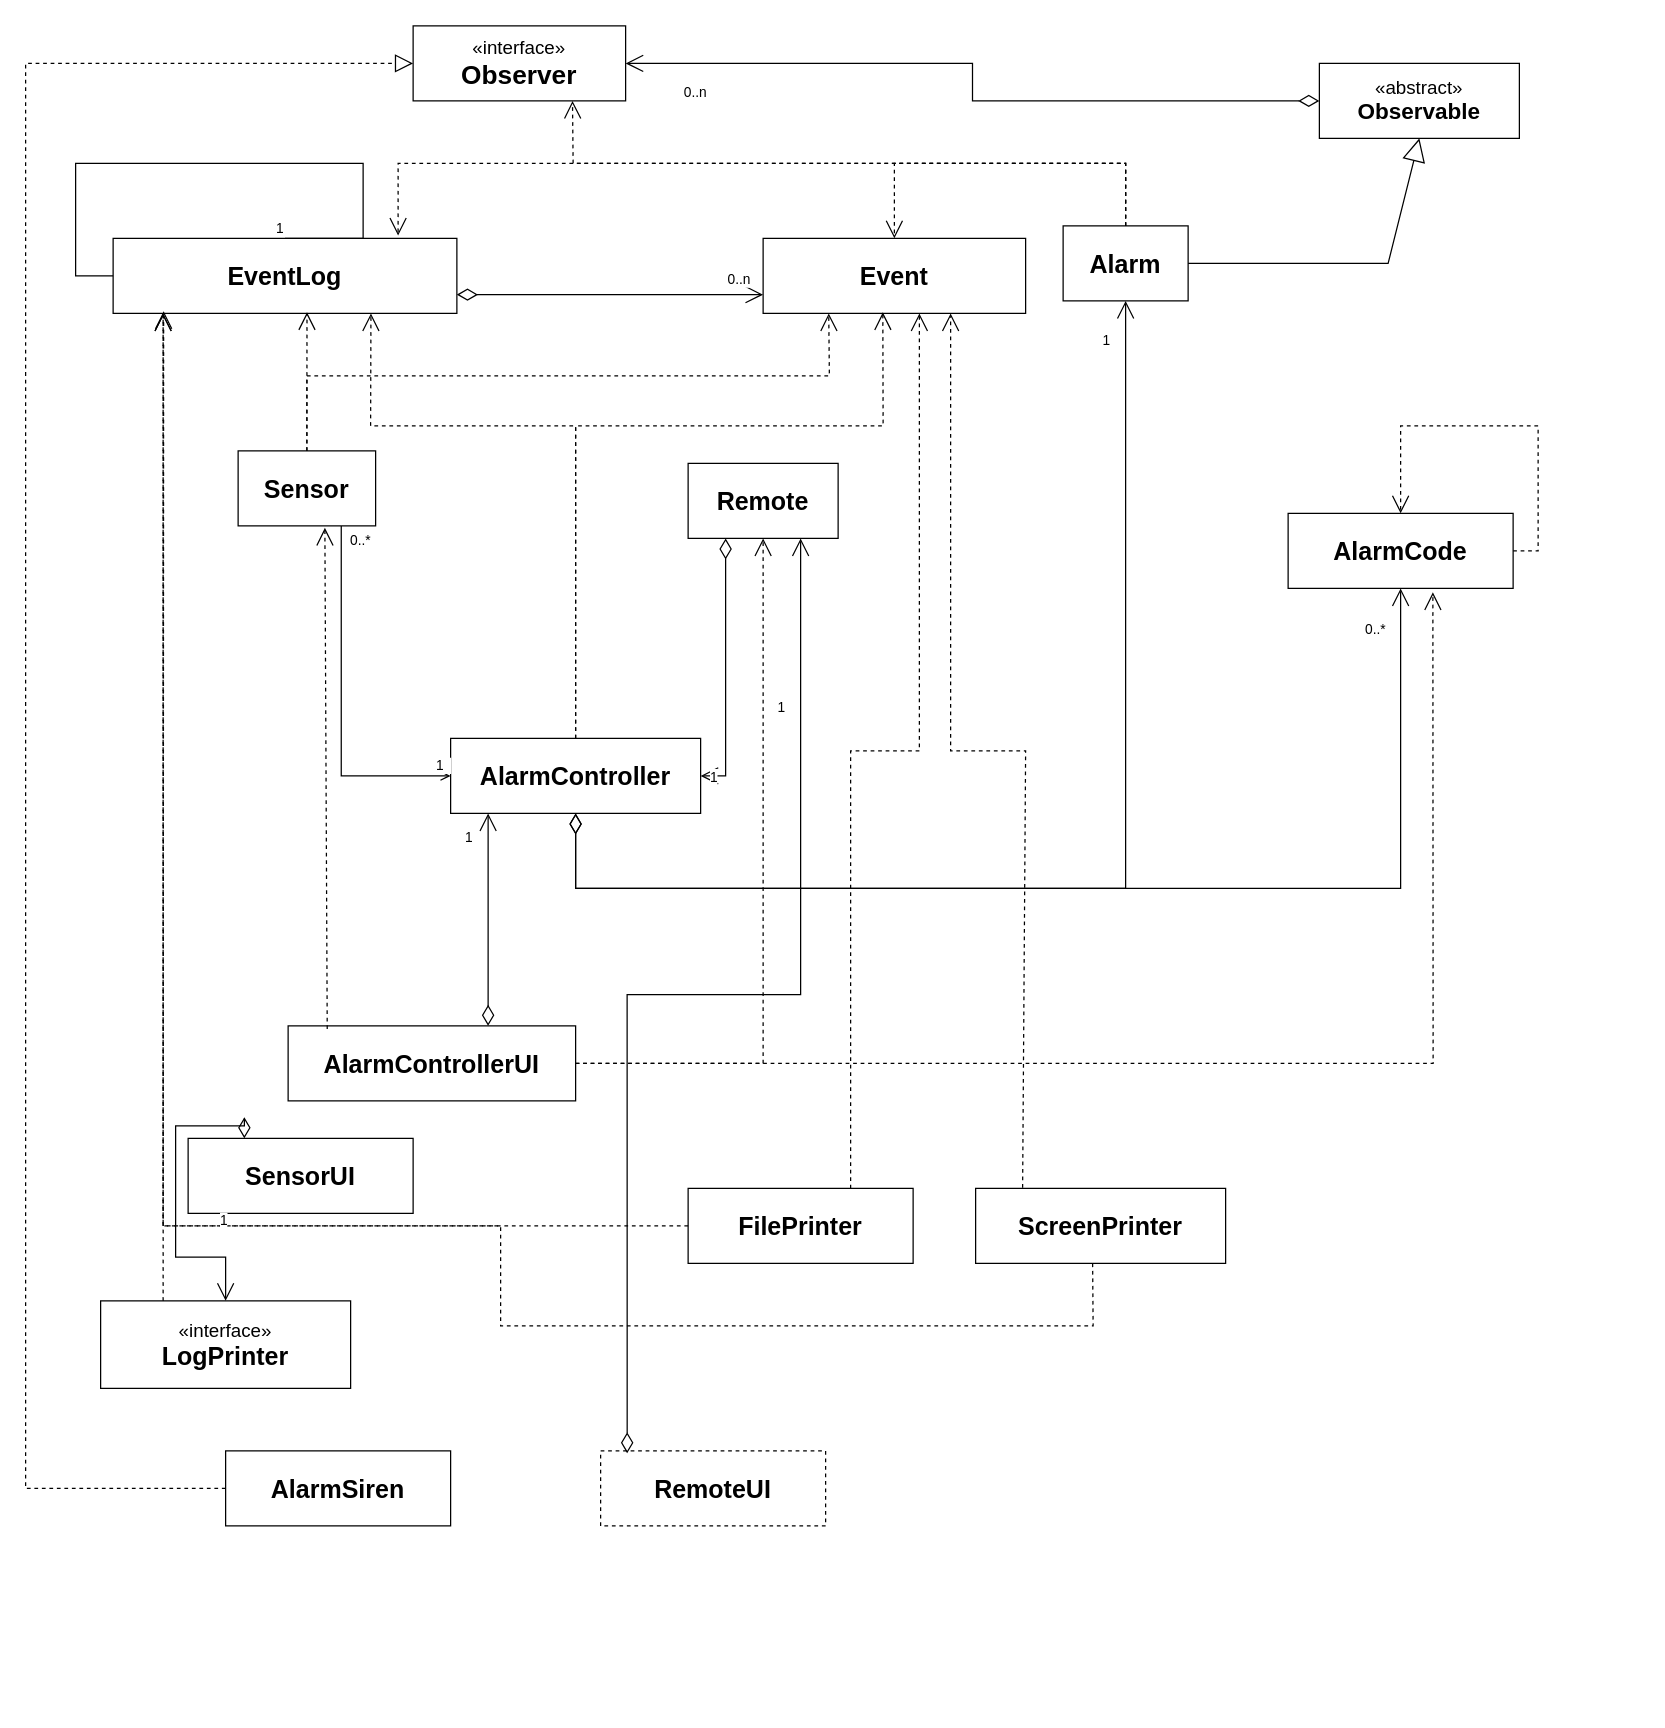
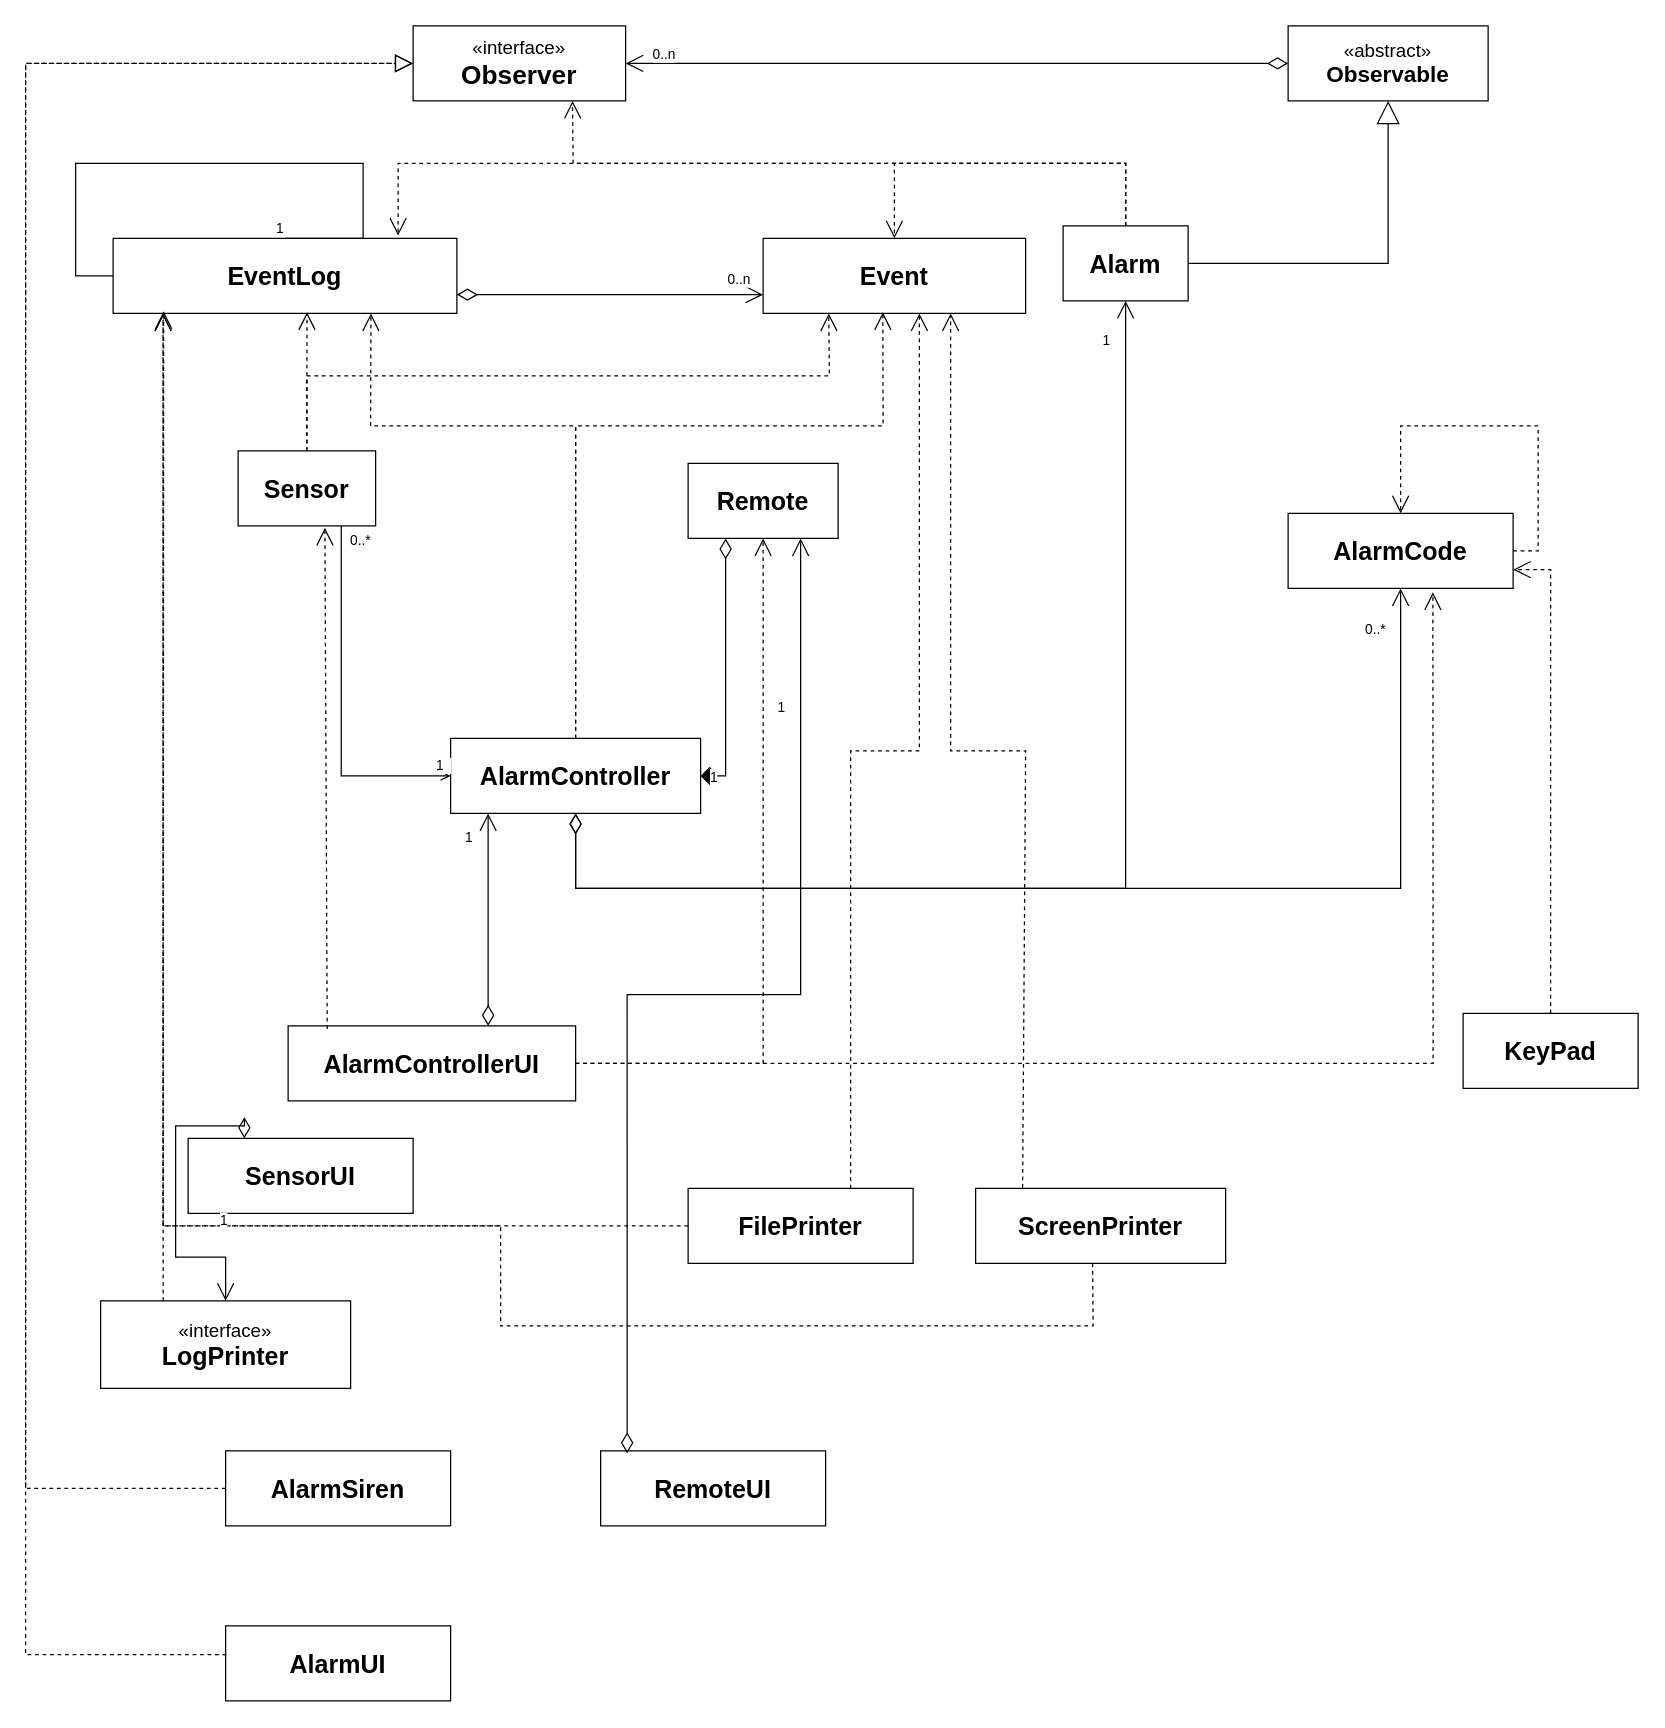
- <mxCell id="10" value="&lt;font style=&quot;font-size: 15px;&quot;&gt;«abstract»&lt;/font&gt;&lt;br&gt;&lt;b&gt;&lt;font style=&quot;font-size: 18px;&quot;&gt;Observable&lt;/font&gt;&lt;/b&gt;" style="html=1;whiteSpace=wrap;" vertex="1" parent="1"><mxGeometry x="1055" y="50" width="160" height="60" as="geometry" /></mxCell>
+ <mxCell id="10" value="&lt;font style=&quot;font-size: 15px;&quot;&gt;«abstract»&lt;/font&gt;&lt;br&gt;&lt;b&gt;&lt;font style=&quot;font-size: 18px;&quot;&gt;Observable&lt;/font&gt;&lt;/b&gt;" style="html=1;whiteSpace=wrap;" vertex="1" parent="1"><mxGeometry x="1030" y="20" width="160" height="60" as="geometry" /></mxCell>
+ <mxCell id="38" value="" style="endArrow=open;endSize=12;dashed=1;html=1;rounded=0;exitX=0.5;exitY=0;exitDx=0;exitDy=0;entryX=1;entryY=0.75;entryDx=0;entryDy=0;" edge="1" parent="1" source="37" target="5"><mxGeometry x="0.385" y="8" width="160" relative="1" as="geometry"><mxPoint x="930" y="906.88" as="sourcePoint" /><mxPoint x="1220" y="460" as="targetPoint" /><Array as="points"><mxPoint x="1240" y="455" /></Array><mxPoint as="offset" /></mxGeometry></mxCell>
- <mxCell id="12" value="1" style="endArrow=open;html=1;endSize=12;startArrow=diamondThin;startSize=14;startFill=0;edgeStyle=orthogonalEdgeStyle;align=left;verticalAlign=bottom;rounded=0;exitX=0.25;exitY=1;exitDx=0;exitDy=0;entryX=1;entryY=0.5;entryDx=0;entryDy=0;" edge="1" parent="1" source="3" target="8"><mxGeometry x="0.944" y="10" relative="1" as="geometry"><mxPoint x="660" y="260" as="sourcePoint" /><mxPoint x="460" y="590" as="targetPoint" /><mxPoint as="offset" /></mxGeometry></mxCell>
+ <mxCell id="12" value="1" style="endArrow=diamond;html=1;endSize=12;startArrow=diamondThin;startSize=14;startFill=0;edgeStyle=orthogonalEdgeStyle;align=left;verticalAlign=bottom;rounded=0;exitX=0.25;exitY=1;exitDx=0;exitDy=0;entryX=1;entryY=0.5;entryDx=0;entryDy=0;" edge="1" parent="1" source="3" target="8"><mxGeometry x="0.944" y="10" relative="1" as="geometry"><mxPoint x="660" y="260" as="sourcePoint" /><mxPoint x="460" y="590" as="targetPoint" /><mxPoint as="offset" /></mxGeometry></mxCell>
+ <mxCell id="37" value="&lt;span style=&quot;font-size: 20px;&quot;&gt;&lt;b&gt;KeyPad&lt;/b&gt;&lt;/span&gt;" style="rounded=0;whiteSpace=wrap;html=1;" vertex="1" parent="1"><mxGeometry x="1170" y="810" width="140" height="60" as="geometry" /></mxCell>
- <mxCell id="51" value="&lt;span style=&quot;font-size: 20px;&quot;&gt;&lt;b&gt;RemoteUI&lt;br&gt;&lt;/b&gt;&lt;/span&gt;" style="rounded=0;whiteSpace=wrap;html=1;dashed=1;" vertex="1" parent="1"><mxGeometry x="480" y="1160" width="180" height="60" as="geometry" /></mxCell>
+ <mxCell id="51" value="&lt;span style=&quot;font-size: 20px;&quot;&gt;&lt;b&gt;RemoteUI&lt;br&gt;&lt;/b&gt;&lt;/span&gt;" style="rounded=0;whiteSpace=wrap;html=1;" vertex="1" parent="1"><mxGeometry x="480" y="1160" width="180" height="60" as="geometry" /></mxCell>
+ <mxCell id="49" value="" style="endArrow=block;dashed=1;endFill=0;endSize=12;html=1;rounded=0;exitX=0.003;exitY=0.385;exitDx=0;exitDy=0;exitPerimeter=0;entryX=0;entryY=0.5;entryDx=0;entryDy=0;" edge="1" parent="1" source="47" target="9"><mxGeometry width="160" relative="1" as="geometry"><mxPoint x="520" y="780" as="sourcePoint" /><mxPoint x="680" y="780" as="targetPoint" /><Array as="points"><mxPoint x="20" y="1323" /><mxPoint x="20" y="50" /></Array></mxGeometry></mxCell>
+ <mxCell id="47" value="&lt;span style=&quot;font-size: 20px;&quot;&gt;&lt;b&gt;AlarmUI&lt;/b&gt;&lt;/span&gt;" style="rounded=0;whiteSpace=wrap;html=1;" vertex="1" parent="1"><mxGeometry x="180" y="1300" width="180" height="60" as="geometry" /></mxCell>
